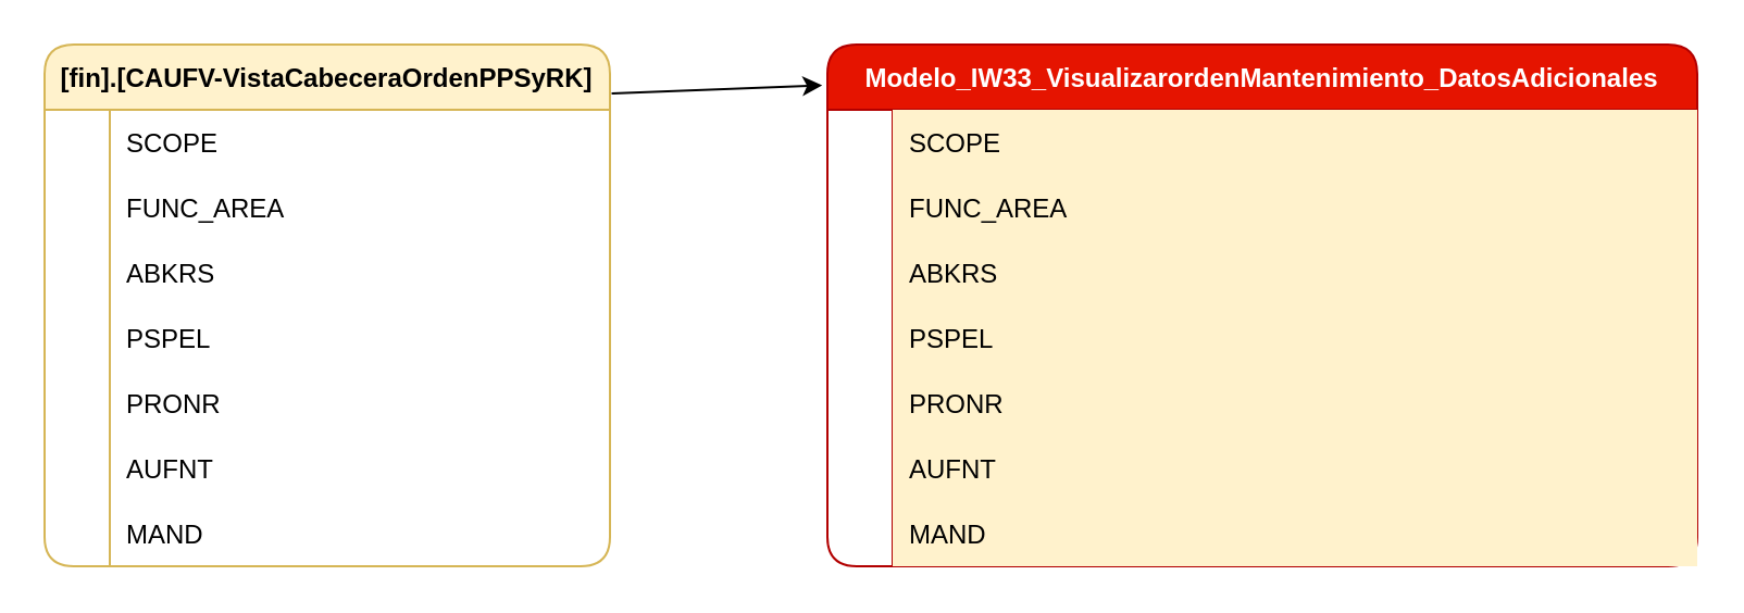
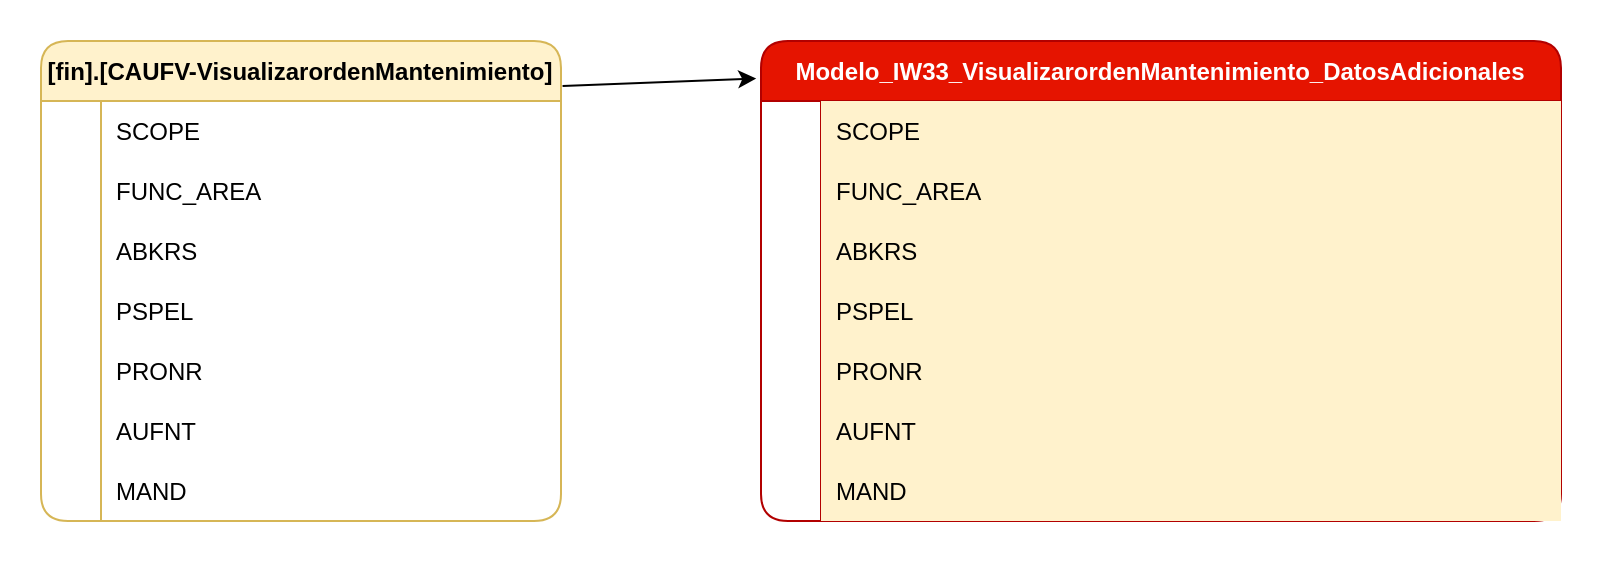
- <mxCell id="24" value="[fin].[CAUFV-VistaCabeceraOrdenPPSyRK]" style="shape=table;startSize=30;container=1;collapsible=1;childLayout=tableLayout;fixedRows=1;rowLines=0;fontStyle=1;align=center;resizeLast=1;rounded=1;fillColor=#fff2cc;strokeColor=#d6b656;" vertex="1" parent="1"><mxGeometry x="20" y="20" width="260" height="240" as="geometry" /></mxCell>
+ <mxCell id="24" value="[fin].[CAUFV-VisualizarordenMantenimiento]" style="shape=table;startSize=30;container=1;collapsible=1;childLayout=tableLayout;fixedRows=1;rowLines=0;fontStyle=1;align=center;resizeLast=1;rounded=1;fillColor=#fff2cc;strokeColor=#d6b656;" vertex="1" parent="1"><mxGeometry x="20" y="20" width="260" height="240" as="geometry" /></mxCell>
